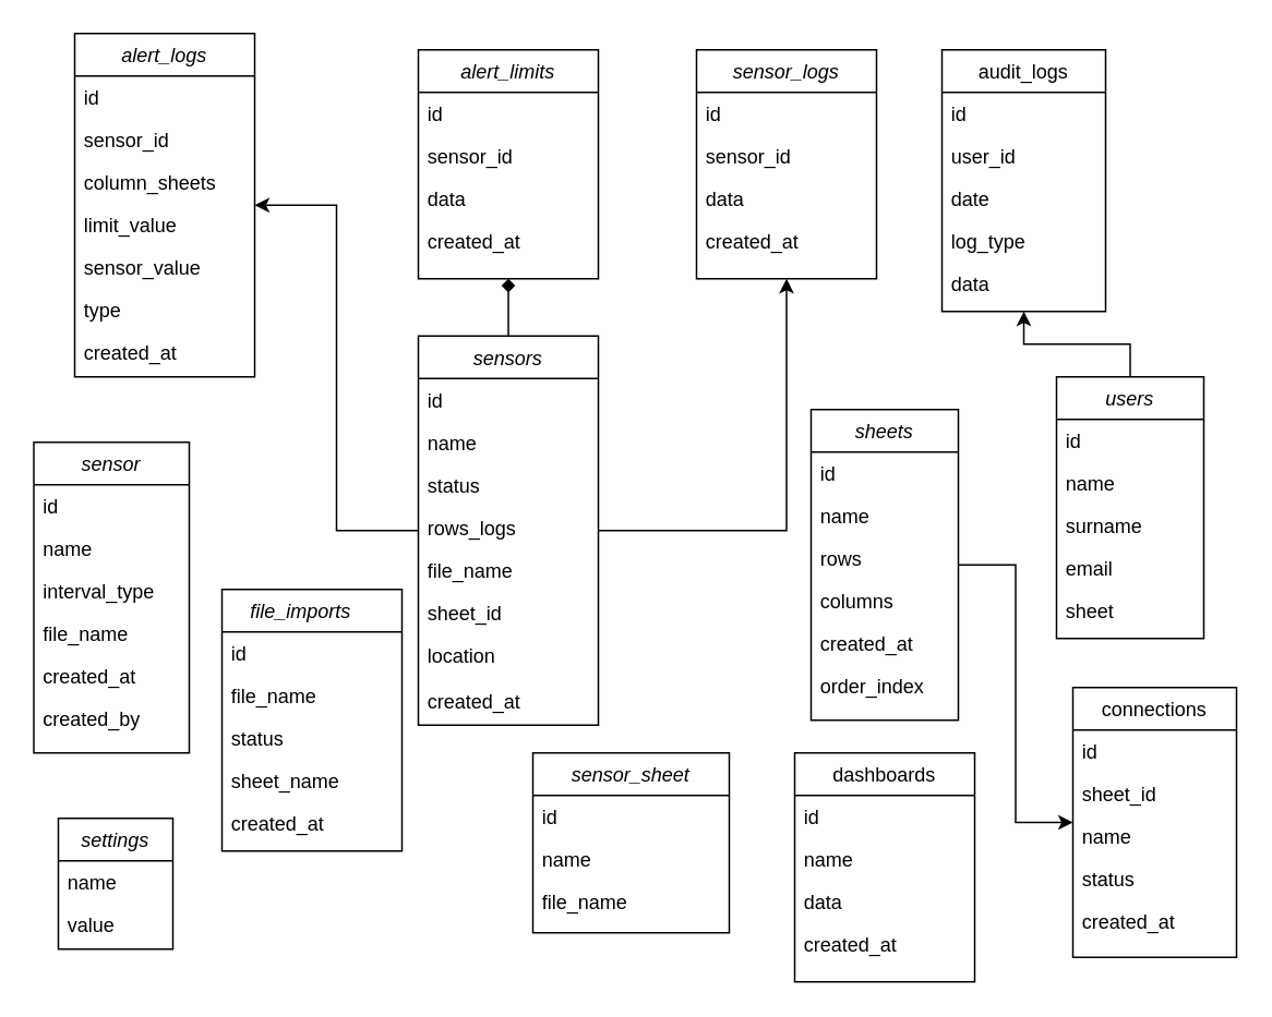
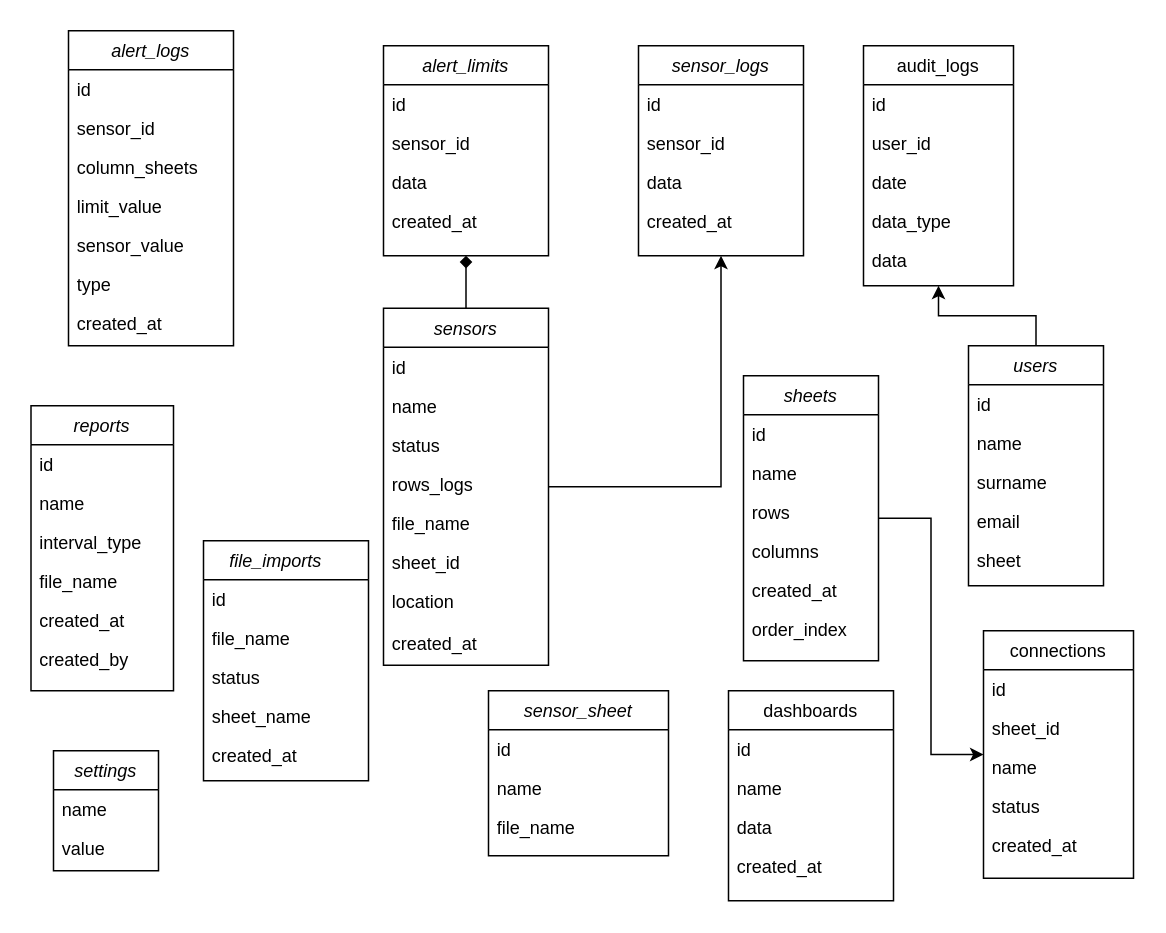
- <mxCell id="25" value="log_type&#10;" style="text;align=left;verticalAlign=top;spacingLeft=4;spacingRight=4;overflow=hidden;rotatable=0;points=[[0,0.5],[1,0.5]];portConstraint=eastwest;rounded=0;shadow=0;html=0;" parent="21" vertex="1"><mxGeometry y="104" width="100" height="26" as="geometry" /></mxCell>
+ <mxCell id="25" value="data_type&#10;" style="text;align=left;verticalAlign=top;spacingLeft=4;spacingRight=4;overflow=hidden;rotatable=0;points=[[0,0.5],[1,0.5]];portConstraint=eastwest;rounded=0;shadow=0;html=0;" parent="21" vertex="1"><mxGeometry y="104" width="100" height="26" as="geometry" /></mxCell>
- <mxCell id="55" style="edgeStyle=orthogonalEdgeStyle;rounded=0;orthogonalLoop=1;jettySize=auto;html=1;" parent="1" source="57" target="2" edge="1"><mxGeometry relative="1" as="geometry" /></mxCell>
- <mxCell id="38" value="sensor" style="swimlane;fontStyle=2;align=center;verticalAlign=top;childLayout=stackLayout;horizontal=1;startSize=26;horizontalStack=0;resizeParent=1;resizeLast=0;collapsible=1;marginBottom=0;rounded=0;shadow=0;strokeWidth=1;" parent="1" vertex="1"><mxGeometry x="20" y="270" width="95" height="190" as="geometry"><mxRectangle x="230" y="140" width="160" height="26" as="alternateBounds" /></mxGeometry></mxCell>
+ <mxCell id="38" value="reports" style="swimlane;fontStyle=2;align=center;verticalAlign=top;childLayout=stackLayout;horizontal=1;startSize=26;horizontalStack=0;resizeParent=1;resizeLast=0;collapsible=1;marginBottom=0;rounded=0;shadow=0;strokeWidth=1;" parent="1" vertex="1"><mxGeometry x="20" y="270" width="95" height="190" as="geometry"><mxRectangle x="230" y="140" width="160" height="26" as="alternateBounds" /></mxGeometry></mxCell>
